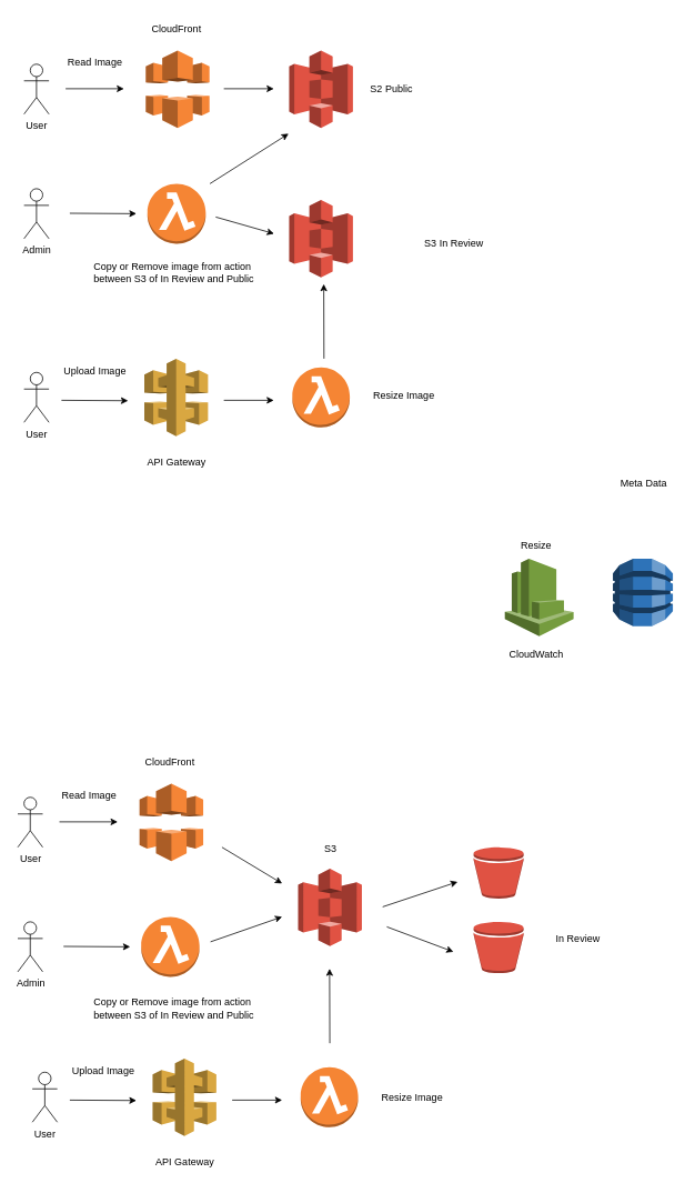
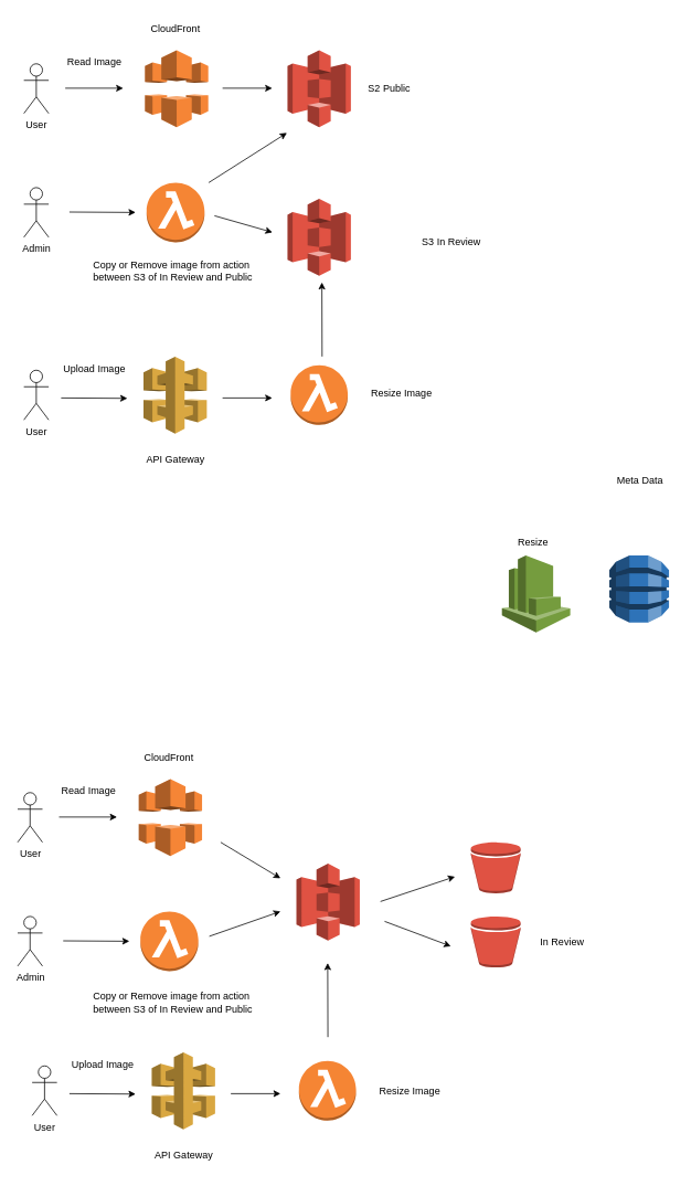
- <mxCell id="14" value="CloudWatch" style="text;html=1;align=center;verticalAlign=middle;resizable=0;points=[];autosize=1;strokeColor=none;fillColor=none;" parent="1" vertex="1"><mxGeometry x="598" y="770" width="90" height="30" as="geometry" /></mxCell>
- <mxCell id="43" value="S3" style="text;html=1;align=center;verticalAlign=middle;resizable=0;points=[];autosize=1;strokeColor=none;fillColor=none;" vertex="1" parent="1"><mxGeometry x="375.5" y="1003" width="40" height="30" as="geometry" /></mxCell>
- <mxCell id="55" value="In Review" style="text;html=1;align=center;verticalAlign=middle;resizable=0;points=[];autosize=1;strokeColor=none;fillColor=none;" vertex="1" parent="1"><mxGeometry x="653" y="1111.75" width="80" height="30" as="geometry" /></mxCell>
+ <mxCell id="55" value="In Review" style="text;html=1;align=center;verticalAlign=middle;resizable=0;points=[];autosize=1;strokeColor=none;fillColor=none;" vertex="1" parent="1"><mxGeometry x="638" y="1121.75" width="80" height="30" as="geometry" /></mxCell>
